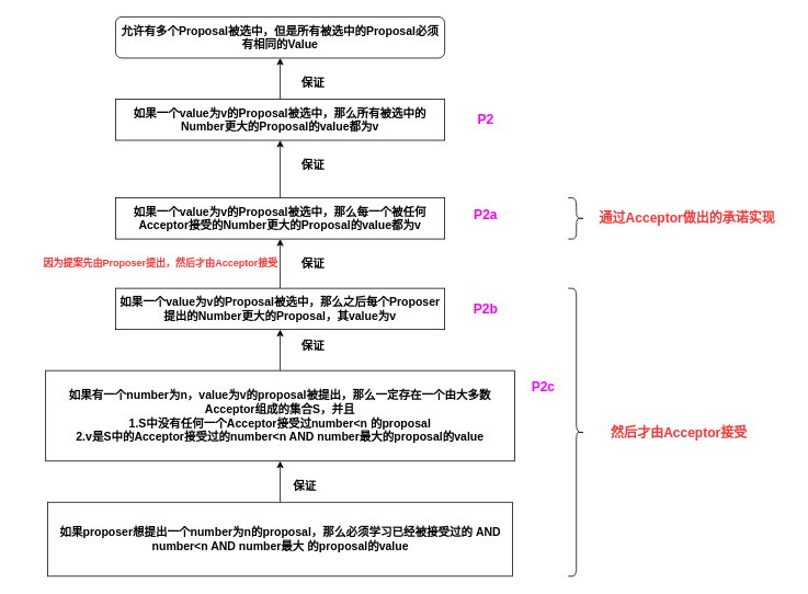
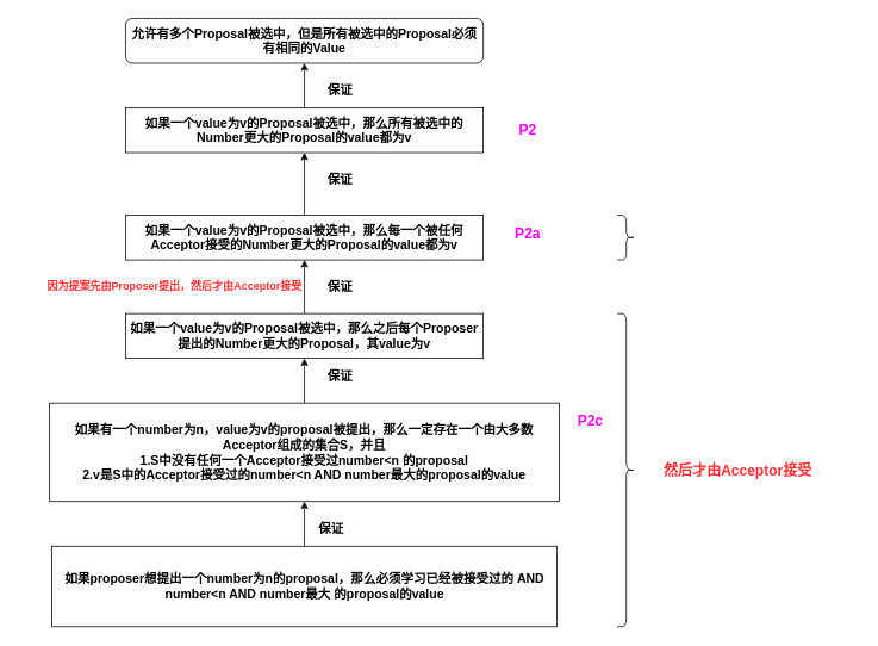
- <mxCell id="26" value="&lt;b&gt;&lt;font color=&quot;#ff3333&quot; style=&quot;font-size: 16px&quot;&gt;通过Acceptor做出的承诺实现&lt;/font&gt;&lt;/b&gt;" style="text;html=1;strokeColor=none;fillColor=none;align=center;verticalAlign=middle;whiteSpace=wrap;rounded=0;" vertex="1" parent="1"><mxGeometry x="710" y="255" width="250" height="20" as="geometry" /></mxCell>
- <mxCell id="18" value="&lt;b&gt;&lt;font style=&quot;font-size: 16px&quot; color=&quot;#ff00ff&quot;&gt;P2b&lt;/font&gt;&lt;/b&gt;" style="text;html=1;strokeColor=none;fillColor=none;align=center;verticalAlign=middle;whiteSpace=wrap;rounded=0;" parent="1" vertex="1"><mxGeometry x="570" y="365" width="40" height="20" as="geometry" /></mxCell>
